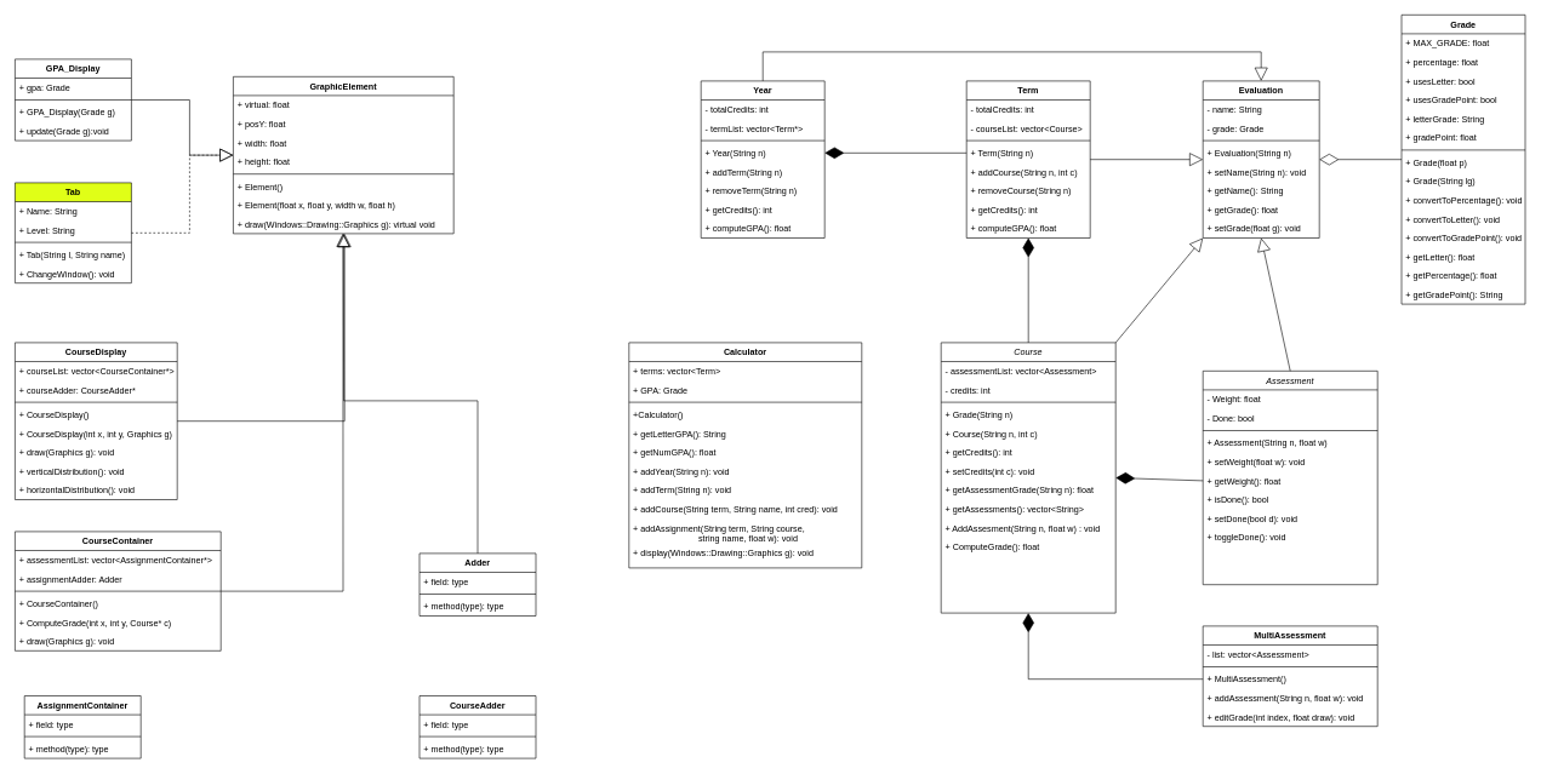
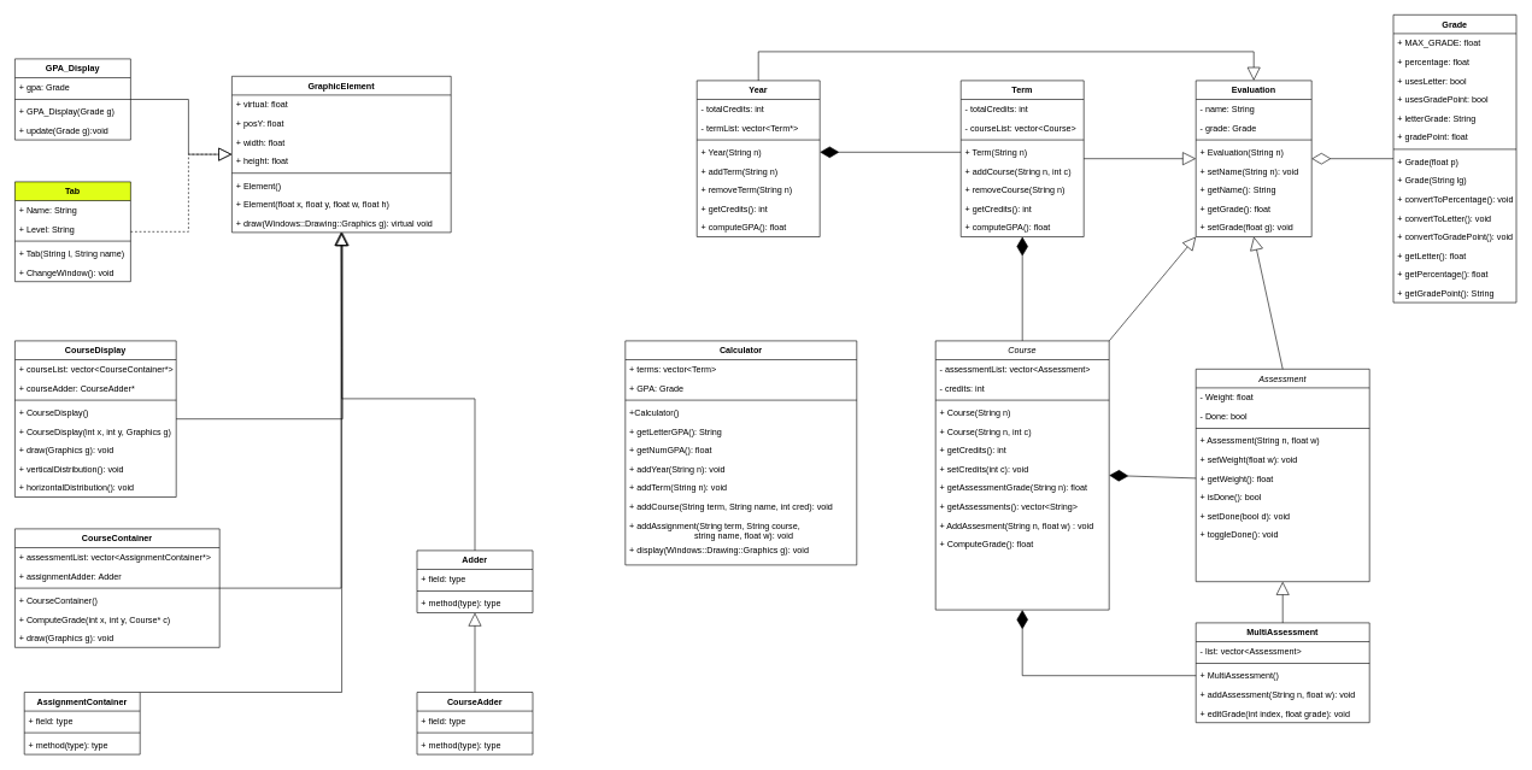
- <mxCell id="101" value="+ Element(float x, float y, width w, float h)" style="text;strokeColor=none;fillColor=none;align=left;verticalAlign=top;spacingLeft=4;spacingRight=4;overflow=hidden;rotatable=0;points=[[0,0.5],[1,0.5]];portConstraint=eastwest;" parent="94" vertex="1"><mxGeometry y="164" width="303" height="26" as="geometry" /></mxCell>
+ <mxCell id="101" value="+ Element(float x, float y, float w, float h)" style="text;strokeColor=none;fillColor=none;align=left;verticalAlign=top;spacingLeft=4;spacingRight=4;overflow=hidden;rotatable=0;points=[[0,0.5],[1,0.5]];portConstraint=eastwest;" parent="94" vertex="1"><mxGeometry y="164" width="303" height="26" as="geometry" /></mxCell>
- <mxCell id="6" value="+ Grade(String n)" style="text;align=left;verticalAlign=top;spacingLeft=4;spacingRight=4;overflow=hidden;rotatable=0;points=[[0,0.5],[1,0.5]];portConstraint=eastwest;" parent="2" vertex="1"><mxGeometry y="86" width="240" height="26" as="geometry" /></mxCell>
+ <mxCell id="6" value="+ Course(String n)" style="text;align=left;verticalAlign=top;spacingLeft=4;spacingRight=4;overflow=hidden;rotatable=0;points=[[0,0.5],[1,0.5]];portConstraint=eastwest;" parent="2" vertex="1"><mxGeometry y="86" width="240" height="26" as="geometry" /></mxCell>
+ <mxCell id="55" value="" style="endArrow=block;endSize=16;endFill=0;html=1;rounded=0;exitX=0.5;exitY=0;exitDx=0;exitDy=0;entryX=0.5;entryY=1;entryDx=0;entryDy=0;" parent="1" source="49" target="14" edge="1"><mxGeometry width="160" relative="1" as="geometry"><mxPoint x="1773" y="851" as="sourcePoint" /><mxPoint x="1773" y="791" as="targetPoint" /></mxGeometry></mxCell>
+ <mxCell id="148" value="" style="endArrow=block;endSize=16;endFill=0;html=1;rounded=0;exitX=0.5;exitY=0;exitDx=0;exitDy=0;entryX=0.5;entryY=1;entryDx=0;entryDy=0;" parent="1" source="144" target="110" edge="1"><mxGeometry width="160" relative="1" as="geometry"><mxPoint x="629" y="945" as="sourcePoint" /><mxPoint x="629" y="795" as="targetPoint" /></mxGeometry></mxCell>
+ <mxCell id="119" value="" style="endArrow=block;endSize=16;endFill=0;html=1;rounded=0;exitX=1;exitY=0;exitDx=0;exitDy=0;" parent="1" source="114" target="102" edge="1"><mxGeometry width="160" relative="1" as="geometry"><mxPoint x="200" y="541" as="sourcePoint" /><mxPoint x="350" y="131" as="targetPoint" /><Array as="points"><mxPoint x="472" y="957" /><mxPoint x="472" y="481" /></Array></mxGeometry></mxCell>
- <mxCell id="54" value="+ editGrade(int index, float draw): void" style="text;strokeColor=none;fillColor=none;align=left;verticalAlign=top;spacingLeft=4;spacingRight=4;overflow=hidden;rotatable=0;points=[[0,0.5],[1,0.5]];portConstraint=eastwest;" parent="49" vertex="1"><mxGeometry y="112" width="240" height="26" as="geometry" /></mxCell>
+ <mxCell id="54" value="+ editGrade(int index, float grade): void" style="text;strokeColor=none;fillColor=none;align=left;verticalAlign=top;spacingLeft=4;spacingRight=4;overflow=hidden;rotatable=0;points=[[0,0.5],[1,0.5]];portConstraint=eastwest;" parent="49" vertex="1"><mxGeometry y="112" width="240" height="26" as="geometry" /></mxCell>
